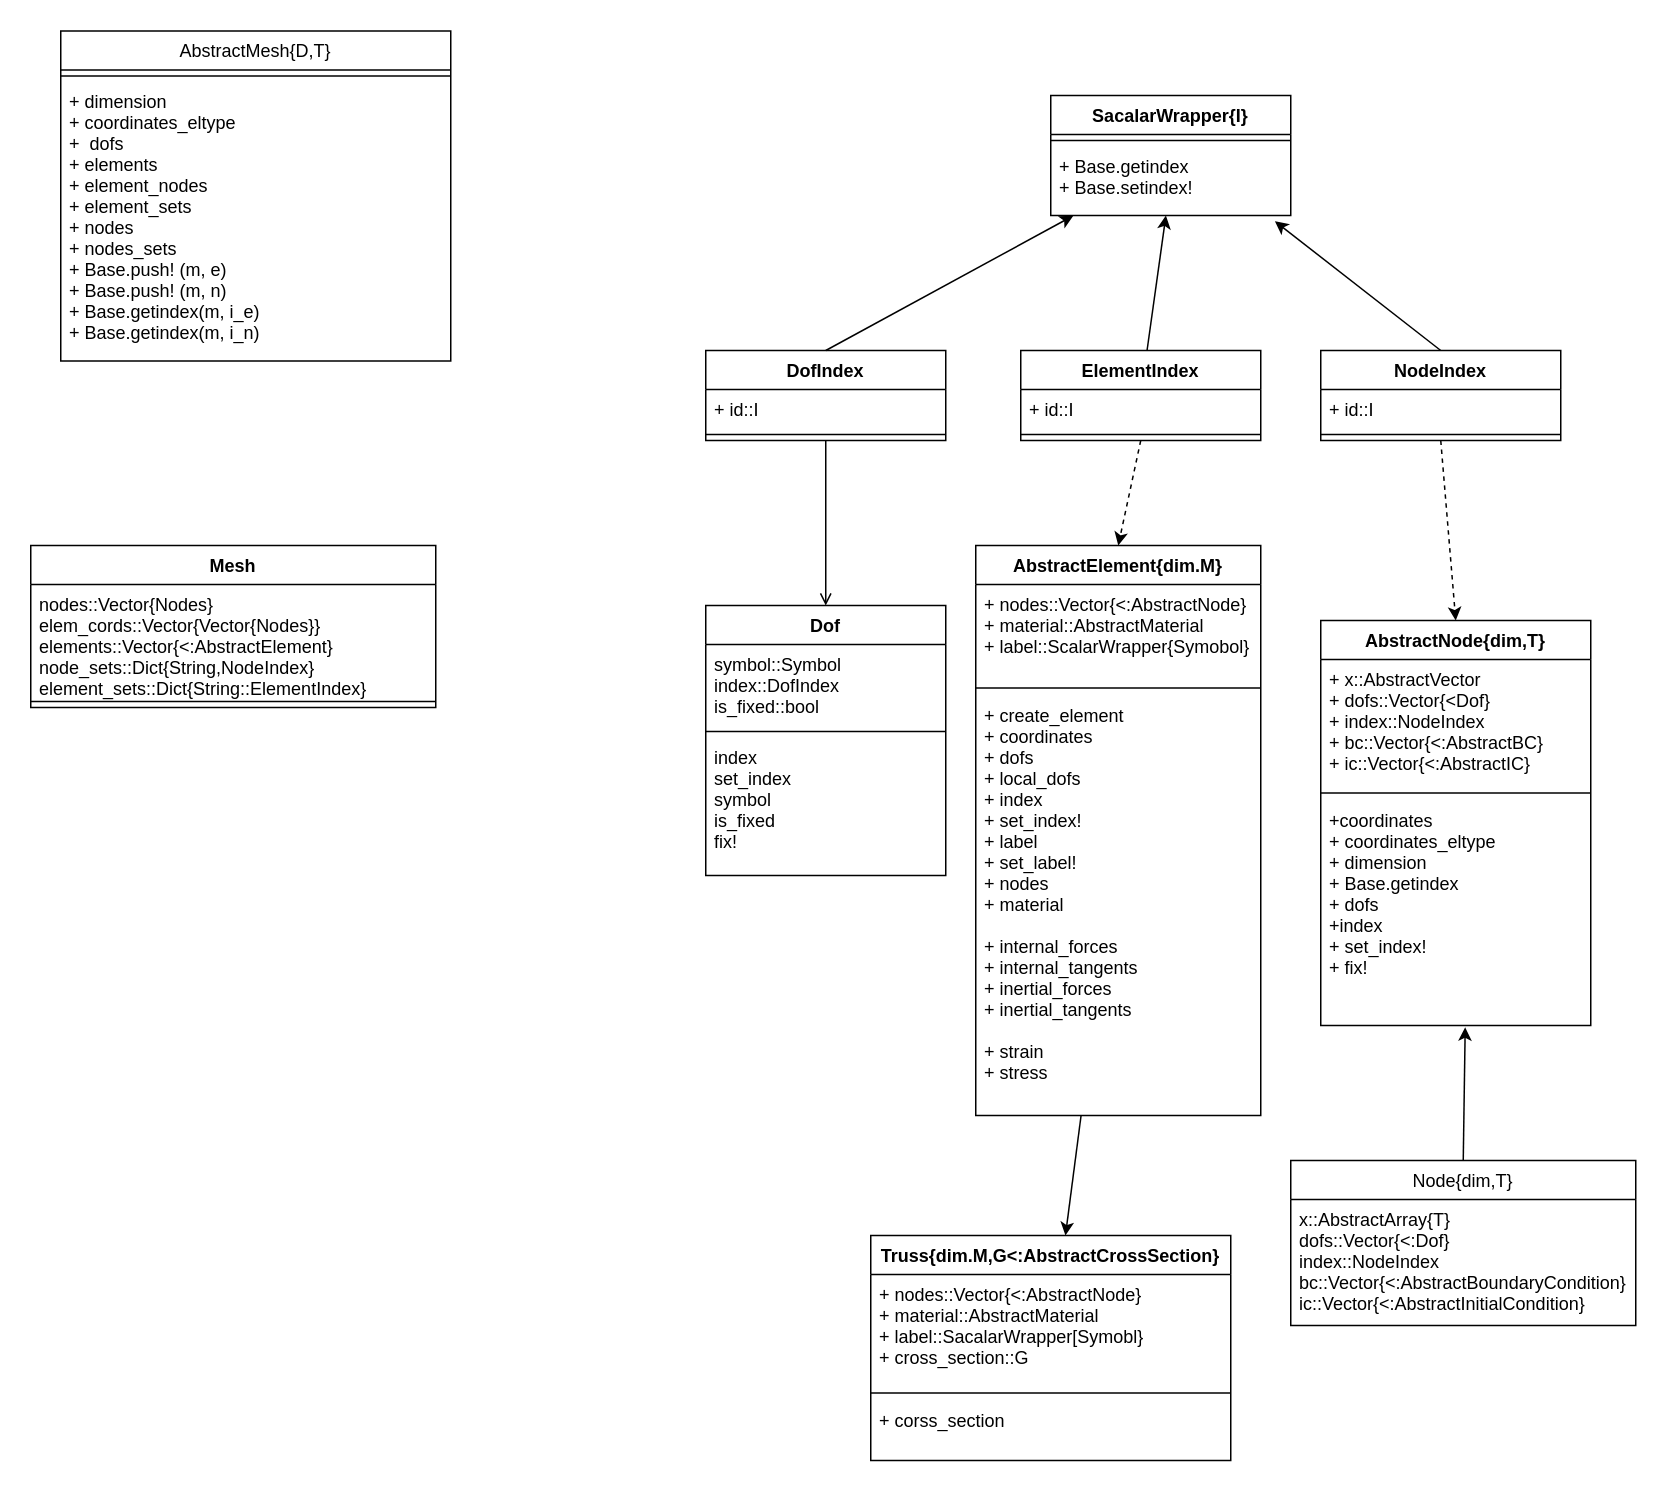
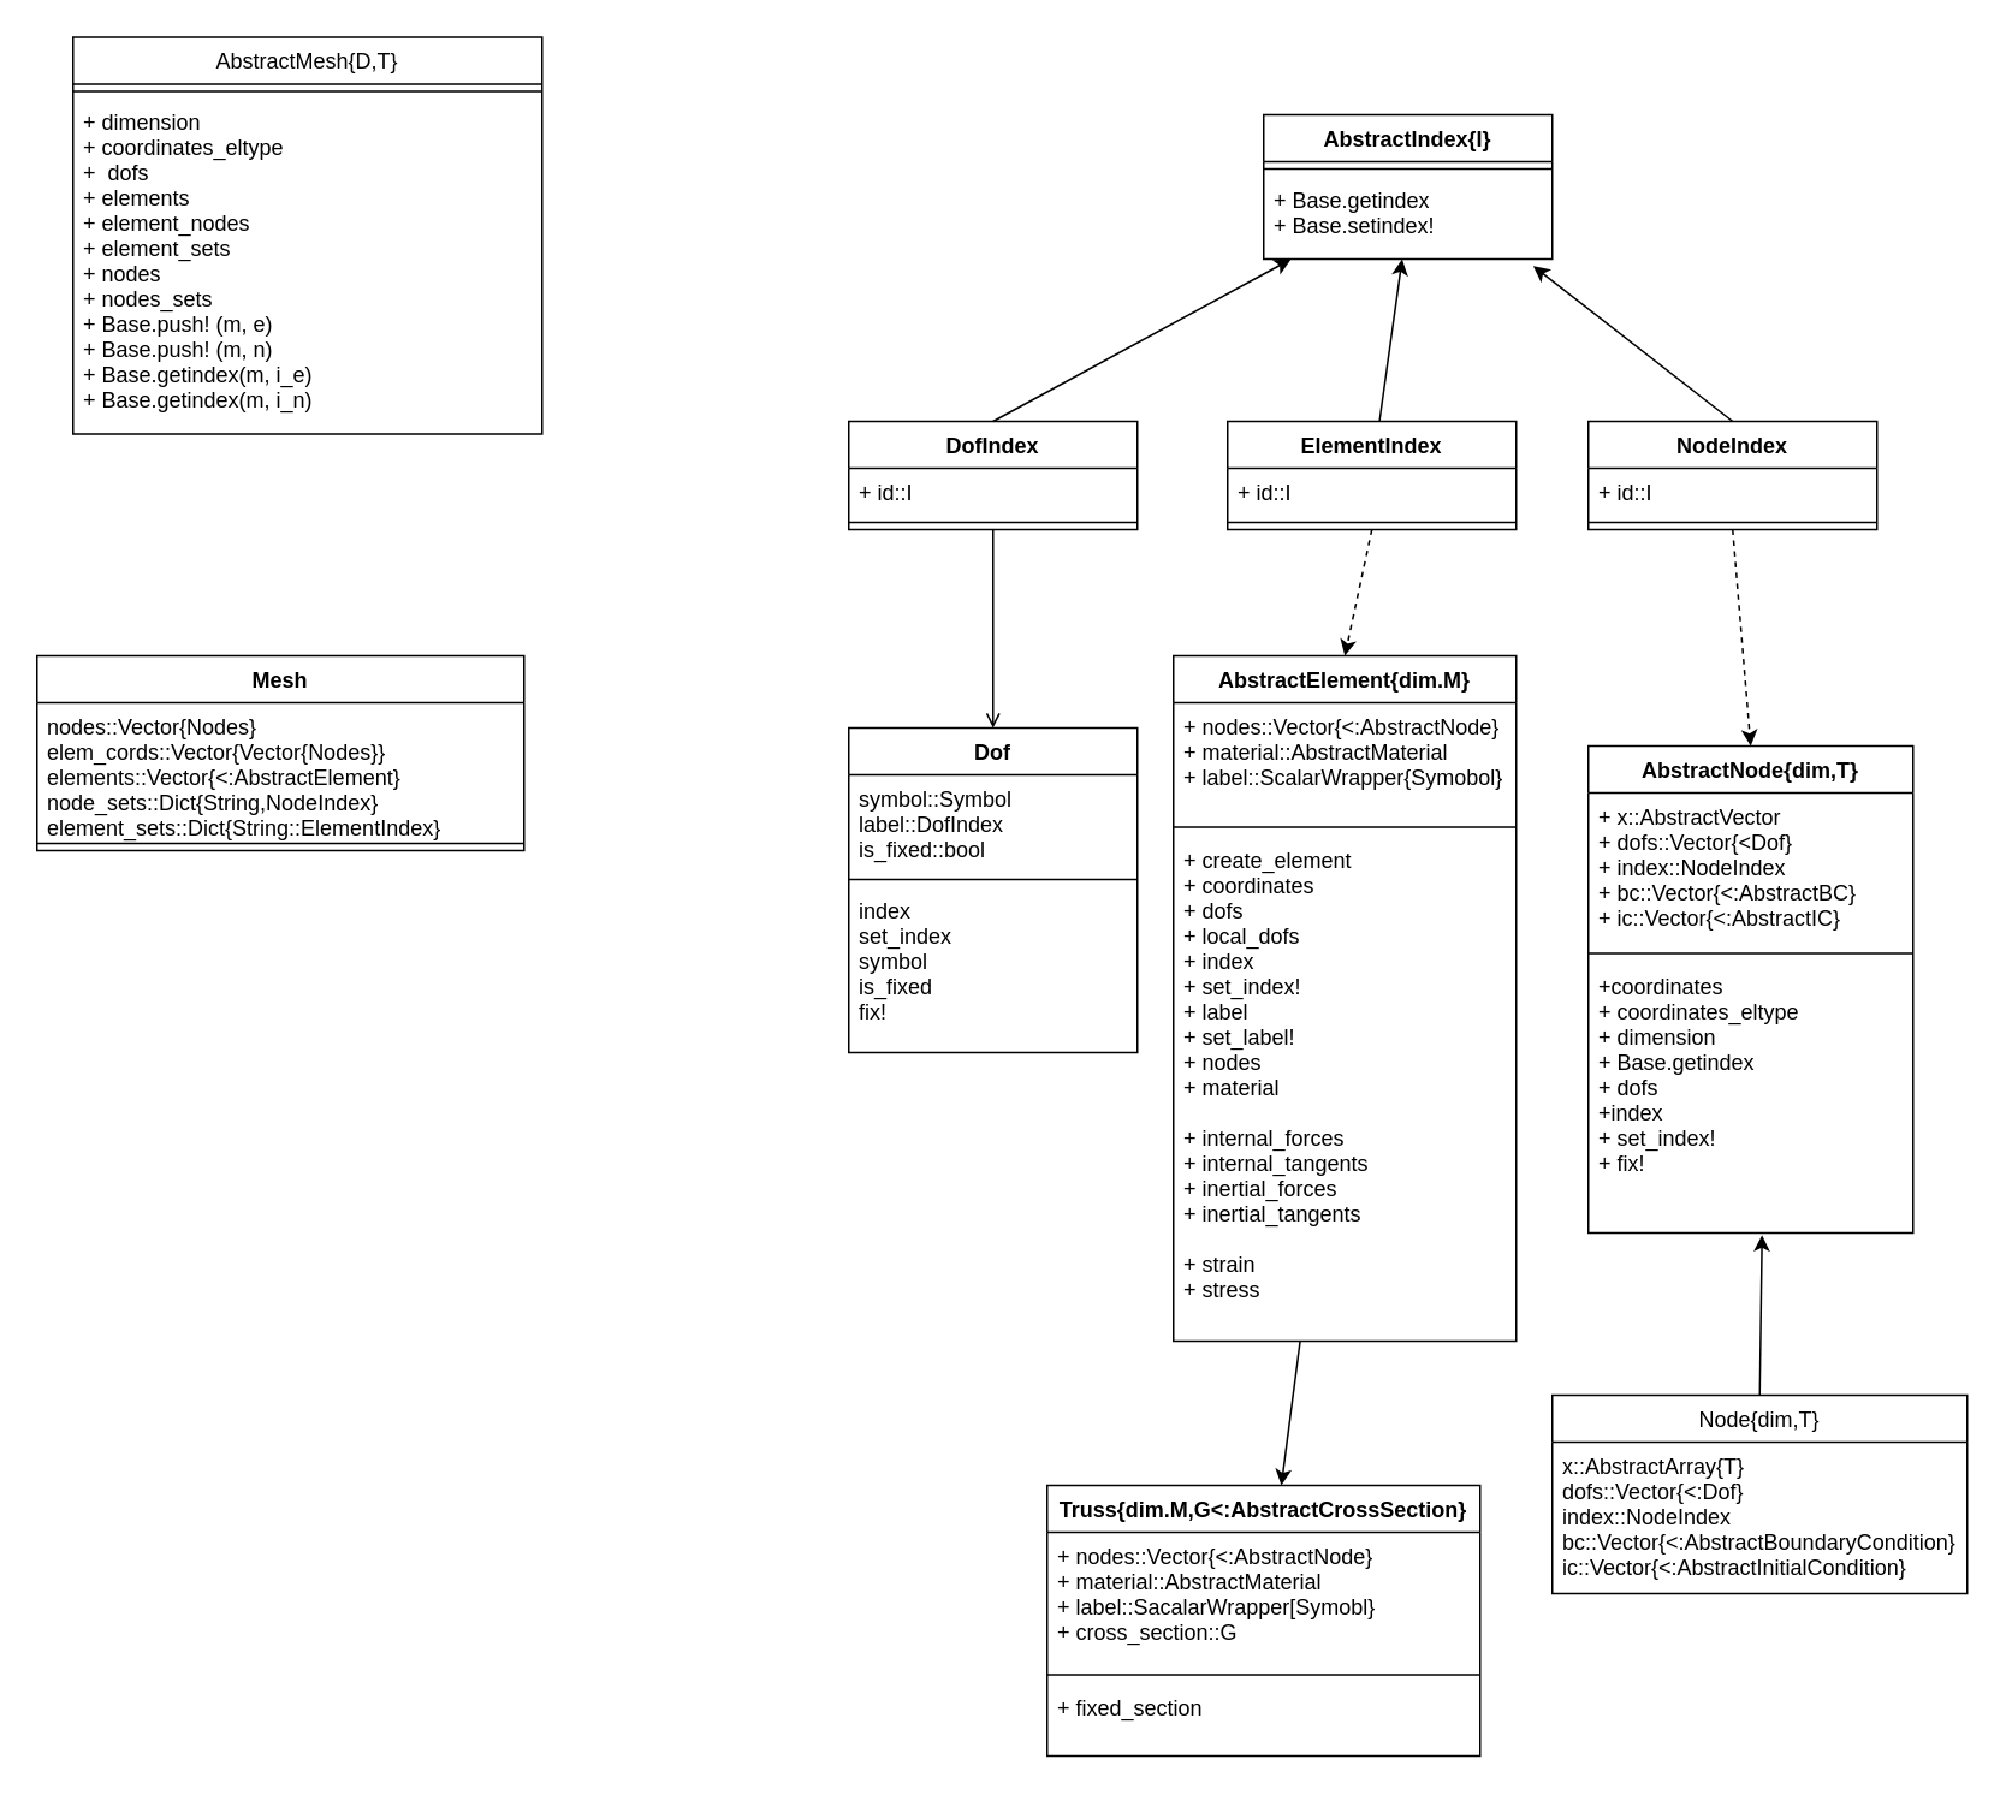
- <mxCell id="8" value="SacalarWrapper{I}" style="swimlane;fontStyle=1;align=center;verticalAlign=top;childLayout=stackLayout;horizontal=1;startSize=26;horizontalStack=0;resizeParent=1;resizeParentMax=0;resizeLast=0;collapsible=1;marginBottom=0;" parent="1" vertex="1"><mxGeometry x="700" y="63" width="160" height="80" as="geometry" /></mxCell>
+ <mxCell id="8" value="AbstractIndex{I}" style="swimlane;fontStyle=1;align=center;verticalAlign=top;childLayout=stackLayout;horizontal=1;startSize=26;horizontalStack=0;resizeParent=1;resizeParentMax=0;resizeLast=0;collapsible=1;marginBottom=0;" parent="1" vertex="1"><mxGeometry x="700" y="63" width="160" height="80" as="geometry" /></mxCell>
- <mxCell id="26" value="symbol::Symbol&#10;index::DofIndex&#10;is_fixed::bool" style="text;strokeColor=none;fillColor=none;align=left;verticalAlign=top;spacingLeft=4;spacingRight=4;overflow=hidden;rotatable=0;points=[[0,0.5],[1,0.5]];portConstraint=eastwest;" parent="25" vertex="1"><mxGeometry y="26" width="160" height="54" as="geometry" /></mxCell>
+ <mxCell id="26" value="symbol::Symbol&#10;label::DofIndex&#10;is_fixed::bool" style="text;strokeColor=none;fillColor=none;align=left;verticalAlign=top;spacingLeft=4;spacingRight=4;overflow=hidden;rotatable=0;points=[[0,0.5],[1,0.5]];portConstraint=eastwest;" parent="25" vertex="1"><mxGeometry y="26" width="160" height="54" as="geometry" /></mxCell>
- <mxCell id="45" value="+ corss_section" style="text;strokeColor=none;fillColor=none;align=left;verticalAlign=top;spacingLeft=4;spacingRight=4;overflow=hidden;rotatable=0;points=[[0,0.5],[1,0.5]];portConstraint=eastwest;fontStyle=0" parent="42" vertex="1"><mxGeometry y="110" width="240" height="40" as="geometry" /></mxCell>
+ <mxCell id="45" value="+ fixed_section" style="text;strokeColor=none;fillColor=none;align=left;verticalAlign=top;spacingLeft=4;spacingRight=4;overflow=hidden;rotatable=0;points=[[0,0.5],[1,0.5]];portConstraint=eastwest;fontStyle=0" parent="42" vertex="1"><mxGeometry y="110" width="240" height="40" as="geometry" /></mxCell>
